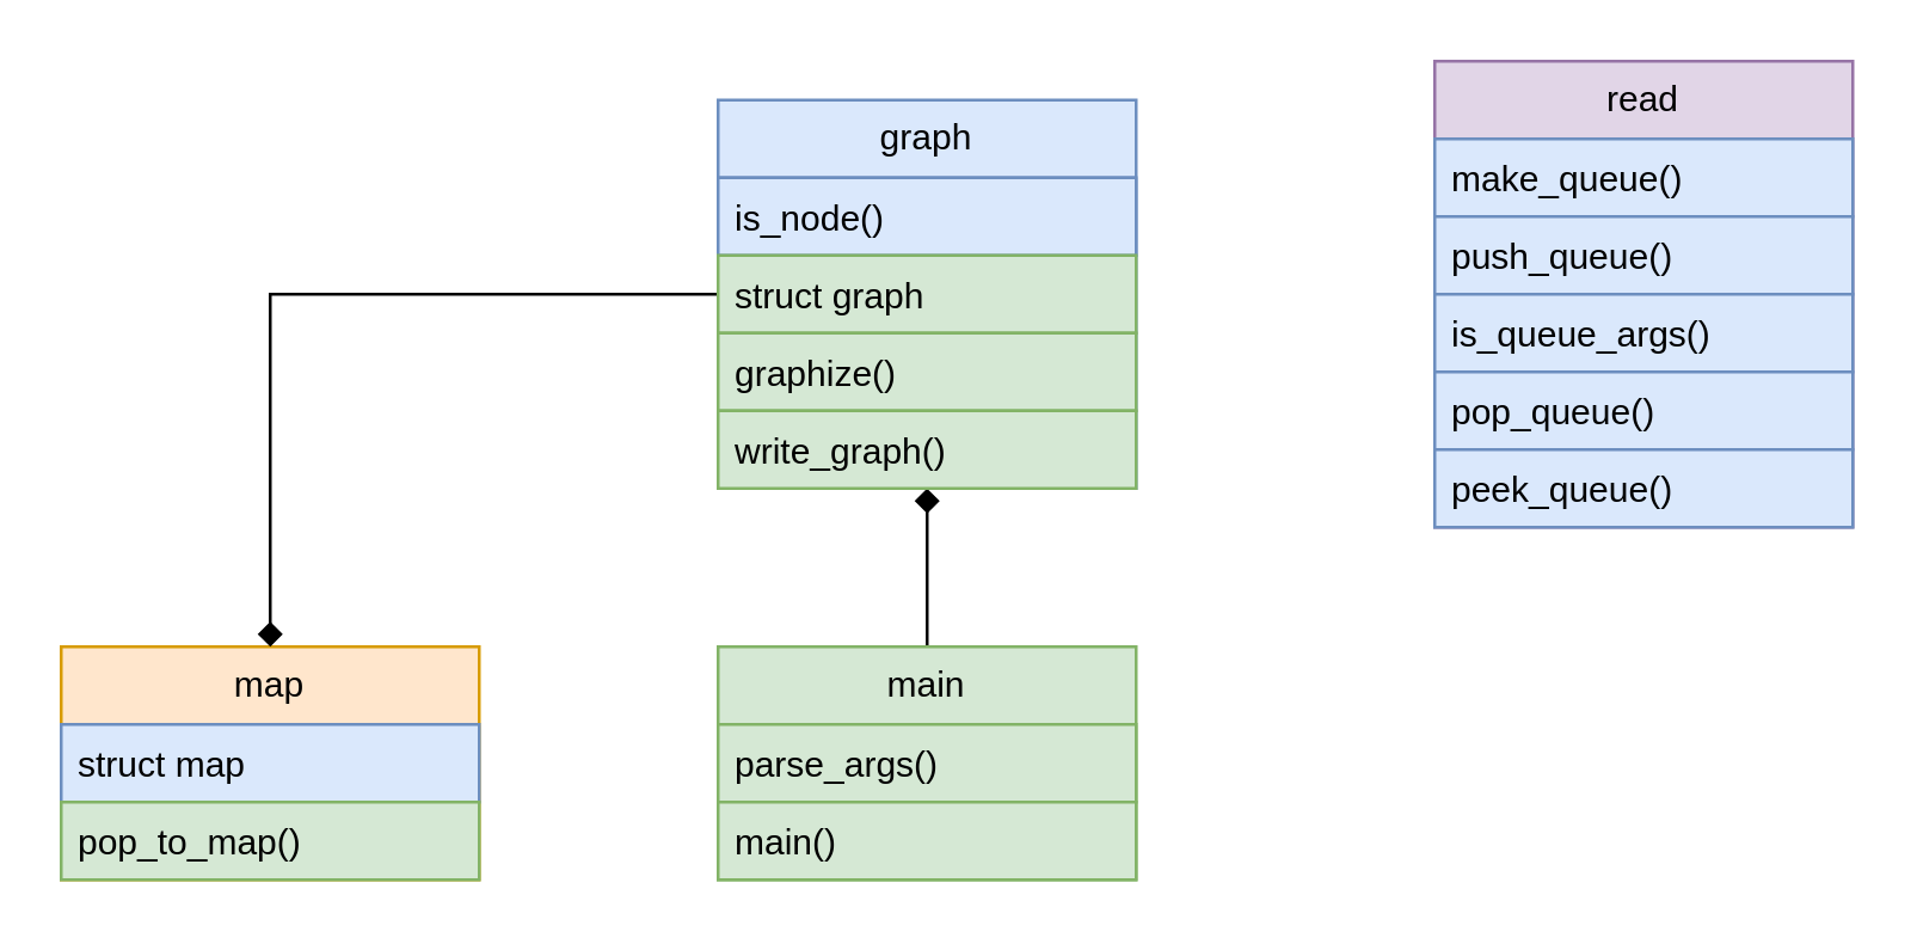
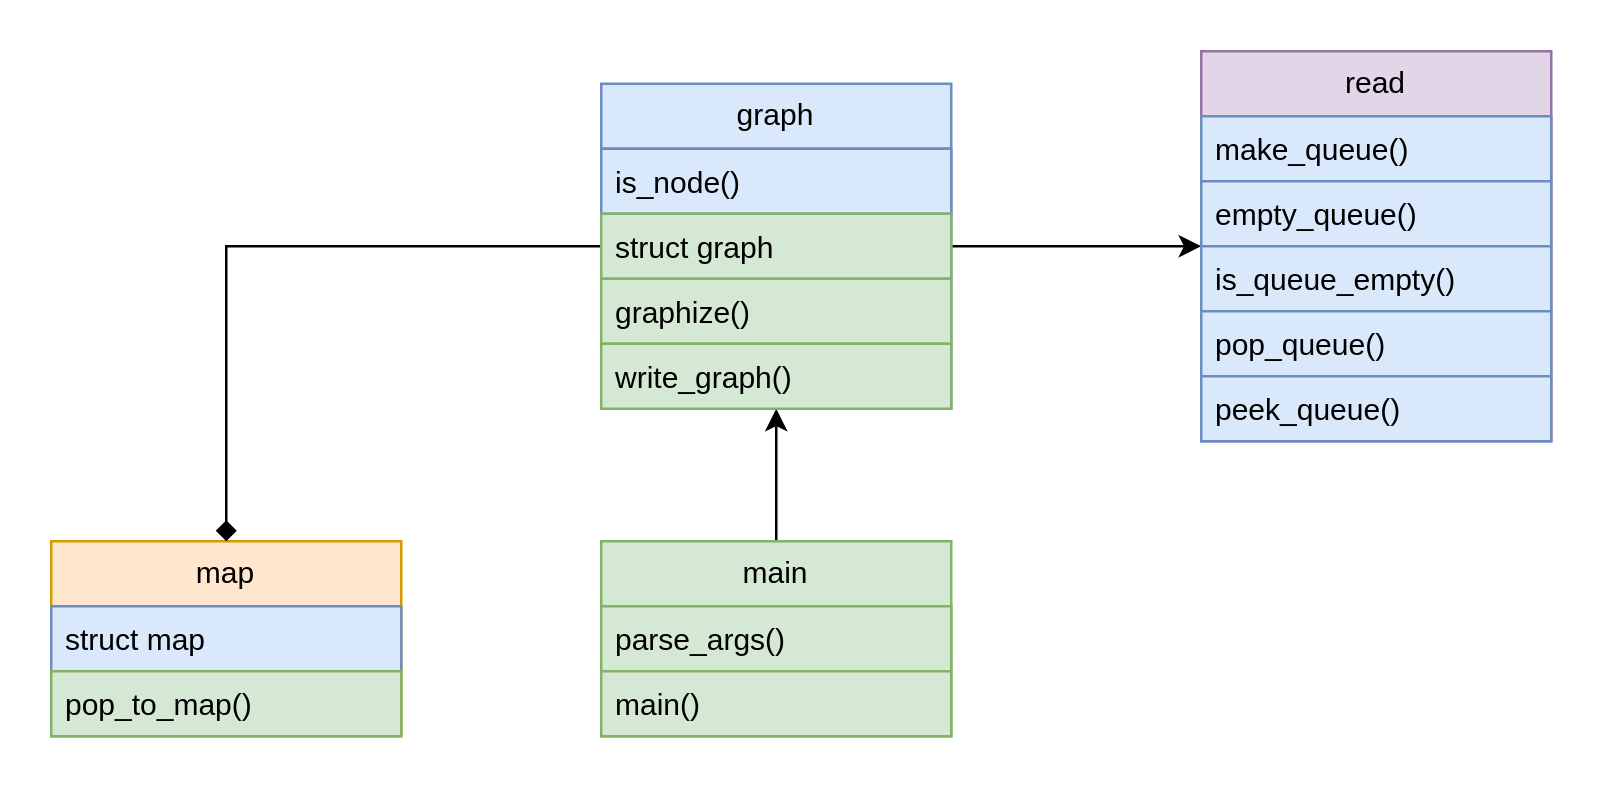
- <mxCell id="18" value="push_queue()" style="text;strokeColor=#6c8ebf;fillColor=#dae8fc;align=left;verticalAlign=top;spacingLeft=4;spacingRight=4;overflow=hidden;rotatable=0;points=[[0,0.5],[1,0.5]];portConstraint=eastwest;whiteSpace=wrap;html=1;" vertex="1" parent="16"><mxGeometry y="52" width="140" height="26" as="geometry" /></mxCell>
+ <mxCell id="18" value="empty_queue()" style="text;strokeColor=#6c8ebf;fillColor=#dae8fc;align=left;verticalAlign=top;spacingLeft=4;spacingRight=4;overflow=hidden;rotatable=0;points=[[0,0.5],[1,0.5]];portConstraint=eastwest;whiteSpace=wrap;html=1;" vertex="1" parent="16"><mxGeometry y="52" width="140" height="26" as="geometry" /></mxCell>
+ <mxCell id="9" style="edgeStyle=orthogonalEdgeStyle;rounded=0;orthogonalLoop=1;jettySize=auto;html=1;" edge="1" parent="1" source="11" target="16"><mxGeometry relative="1" as="geometry" /></mxCell>
- <mxCell id="19" value="is_queue_args()" style="text;strokeColor=#6c8ebf;fillColor=#dae8fc;align=left;verticalAlign=top;spacingLeft=4;spacingRight=4;overflow=hidden;rotatable=0;points=[[0,0.5],[1,0.5]];portConstraint=eastwest;whiteSpace=wrap;html=1;" vertex="1" parent="16"><mxGeometry y="78" width="140" height="26" as="geometry" /></mxCell>
+ <mxCell id="19" value="is_queue_empty()" style="text;strokeColor=#6c8ebf;fillColor=#dae8fc;align=left;verticalAlign=top;spacingLeft=4;spacingRight=4;overflow=hidden;rotatable=0;points=[[0,0.5],[1,0.5]];portConstraint=eastwest;whiteSpace=wrap;html=1;" vertex="1" parent="16"><mxGeometry y="78" width="140" height="26" as="geometry" /></mxCell>
- <mxCell id="2" style="edgeStyle=orthogonalEdgeStyle;rounded=0;orthogonalLoop=1;jettySize=auto;html=1;endArrow=diamond;" edge="1" parent="1" source="3" target="11"><mxGeometry relative="1" as="geometry" /></mxCell>
+ <mxCell id="2" style="edgeStyle=orthogonalEdgeStyle;rounded=0;orthogonalLoop=1;jettySize=auto;html=1;" edge="1" parent="1" source="3" target="11"><mxGeometry relative="1" as="geometry" /></mxCell>
